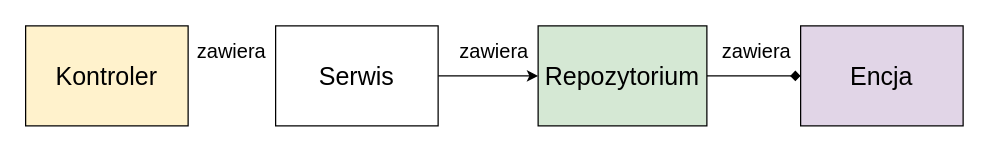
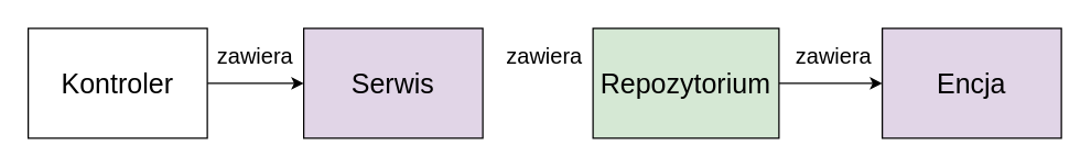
- <mxCell id="3" value="&lt;font style=&quot;font-size: 20px;&quot;&gt;Kontroler&lt;/font&gt;" style="rounded=0;whiteSpace=wrap;html=1;fillColor=#fff2cc;" vertex="1" parent="1"><mxGeometry x="20" y="20" width="130" height="80" as="geometry" /></mxCell>
+ <mxCell id="3" value="&lt;font style=&quot;font-size: 20px;&quot;&gt;Kontroler&lt;/font&gt;" style="rounded=0;whiteSpace=wrap;html=1;" vertex="1" parent="1"><mxGeometry x="20" y="20" width="130" height="80" as="geometry" /></mxCell>
+ <mxCell id="2" style="edgeStyle=orthogonalEdgeStyle;rounded=0;orthogonalLoop=1;jettySize=auto;html=1;entryX=0;entryY=0.5;entryDx=0;entryDy=0;fontSize=16;" edge="1" parent="1" source="3" target="5"><mxGeometry relative="1" as="geometry" /></mxCell>
- <mxCell id="5" value="Serwis" style="rounded=0;whiteSpace=wrap;html=1;fontSize=20;" vertex="1" parent="1"><mxGeometry x="220" y="20" width="130" height="80" as="geometry" /></mxCell>
+ <mxCell id="5" value="Serwis" style="rounded=0;whiteSpace=wrap;html=1;fontSize=20;fillColor=#e1d5e7;" vertex="1" parent="1"><mxGeometry x="220" y="20" width="130" height="80" as="geometry" /></mxCell>
- <mxCell id="4" style="edgeStyle=orthogonalEdgeStyle;rounded=0;orthogonalLoop=1;jettySize=auto;html=1;entryX=0;entryY=0.5;entryDx=0;entryDy=0;fontSize=16;" edge="1" parent="1" source="5" target="7"><mxGeometry relative="1" as="geometry" /></mxCell>
- <mxCell id="6" style="edgeStyle=orthogonalEdgeStyle;rounded=0;orthogonalLoop=1;jettySize=auto;html=1;entryX=0;entryY=0.5;entryDx=0;entryDy=0;fontSize=16;endArrow=diamond;" edge="1" parent="1" source="7" target="8"><mxGeometry relative="1" as="geometry" /></mxCell>
+ <mxCell id="6" style="edgeStyle=orthogonalEdgeStyle;rounded=0;orthogonalLoop=1;jettySize=auto;html=1;entryX=0;entryY=0.5;entryDx=0;entryDy=0;fontSize=16;" edge="1" parent="1" source="7" target="8"><mxGeometry relative="1" as="geometry" /></mxCell>
